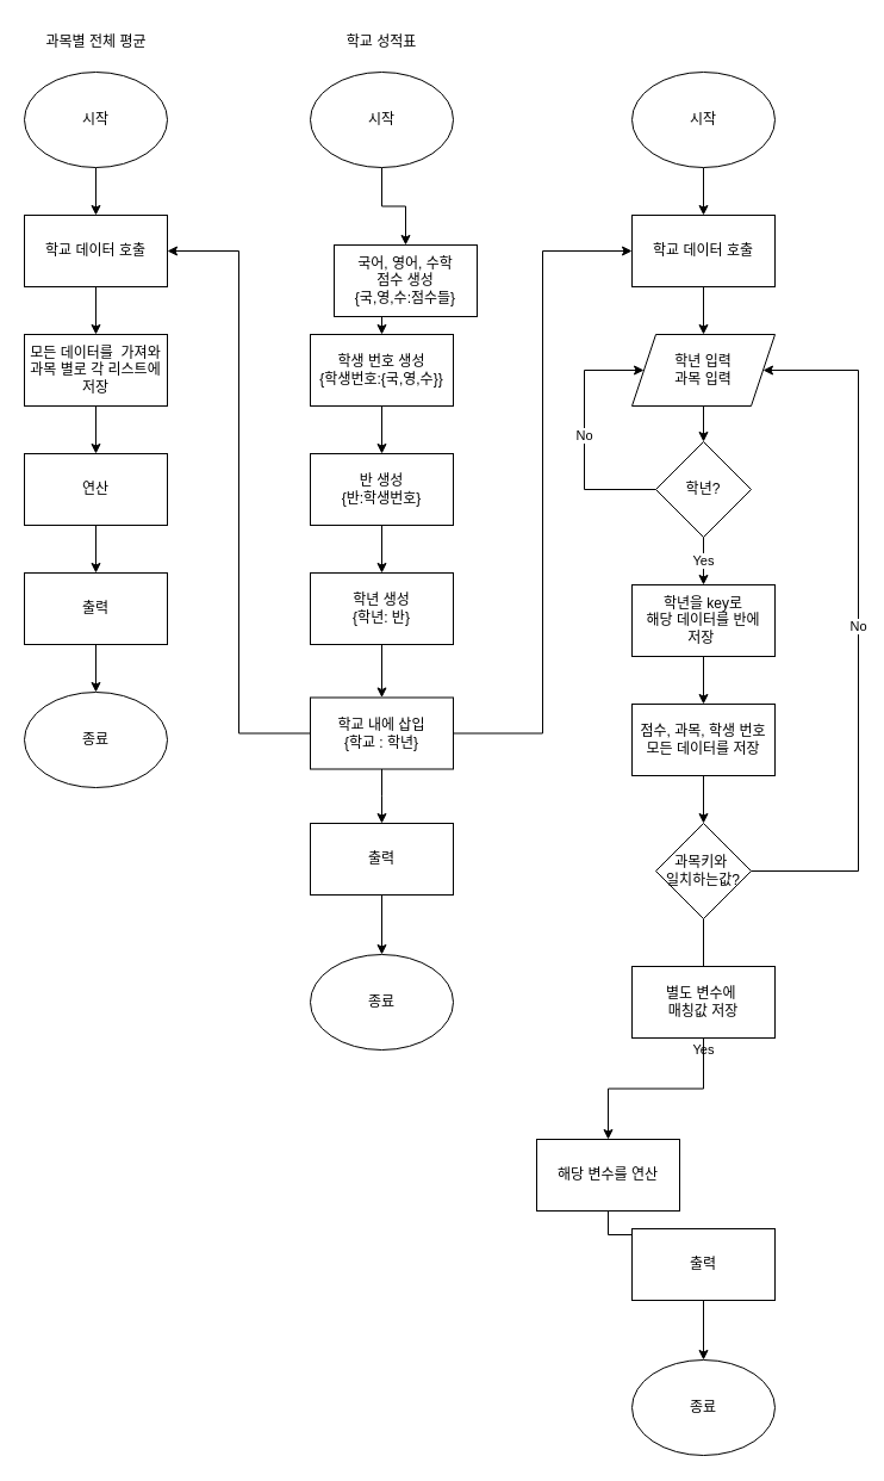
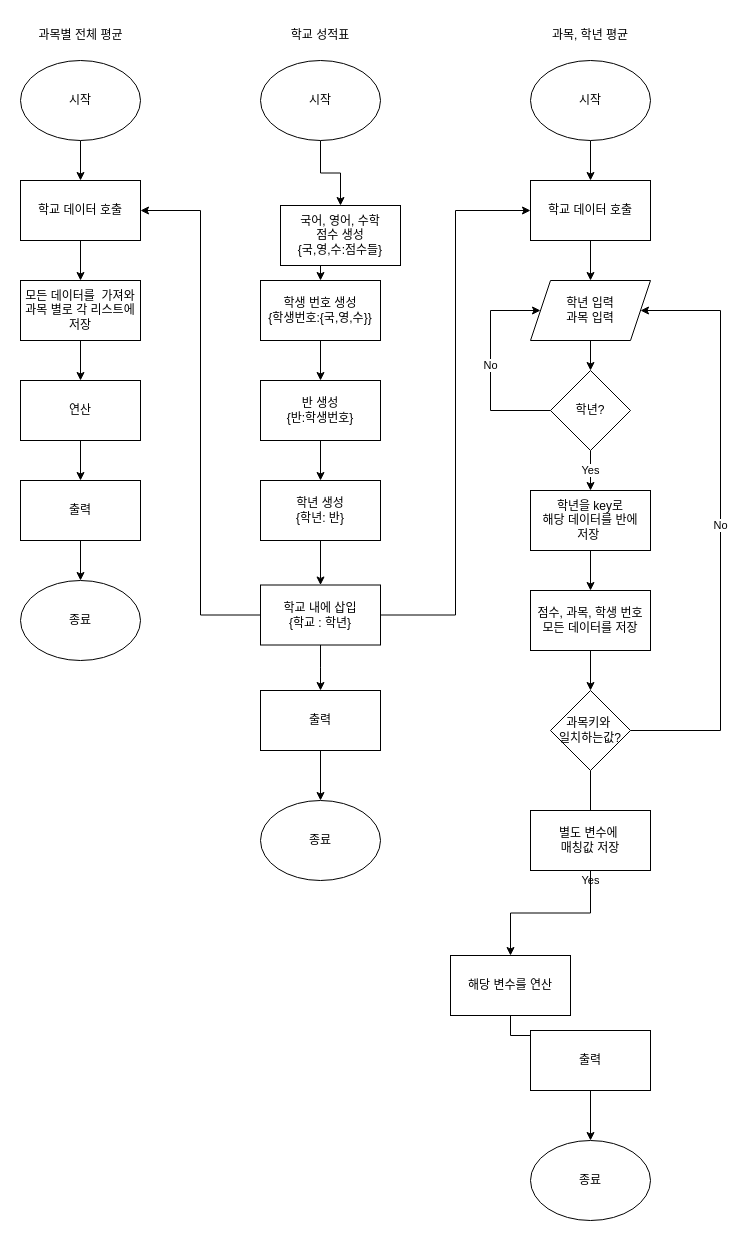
+ <mxCell id="51" value="과목, 학년 평균" style="text;html=1;align=center;verticalAlign=middle;whiteSpace=wrap;rounded=0;" parent="1" vertex="1"><mxGeometry x="545" y="20" width="90" height="30" as="geometry" /></mxCell>
